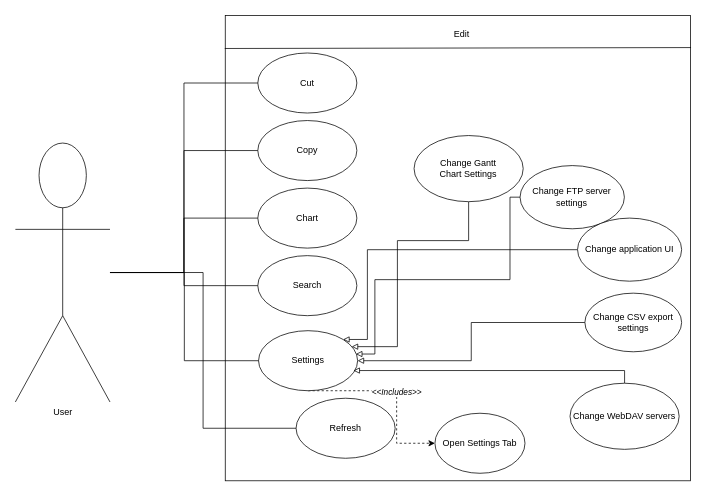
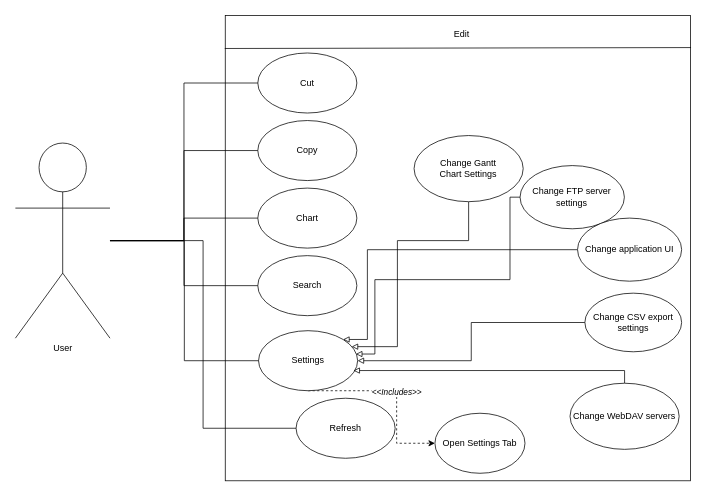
- <mxCell id="12" value="User" style="shape=umlActor;verticalLabelPosition=bottom;verticalAlign=top;html=1;outlineConnect=0;" vertex="1" parent="1"><mxGeometry x="20" y="190" width="126.06" height="345" as="geometry" /></mxCell>
+ <mxCell id="12" value="User" style="shape=umlActor;verticalLabelPosition=bottom;verticalAlign=top;html=1;outlineConnect=0;" vertex="1" parent="1"><mxGeometry x="20" y="190" width="126.06" height="260" as="geometry" /></mxCell>
